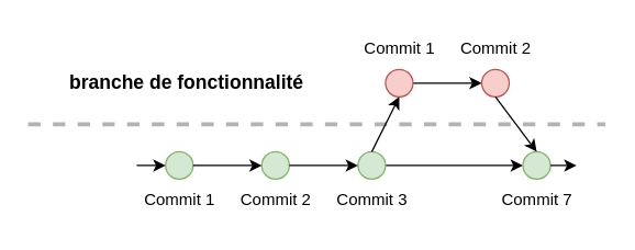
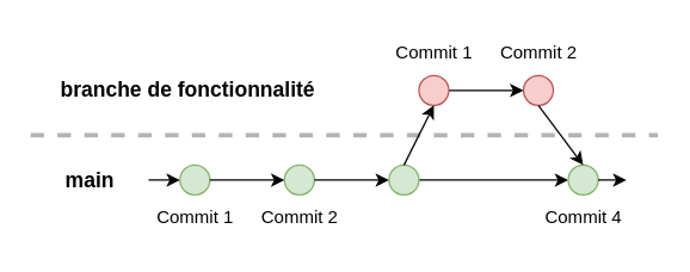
- <mxCell id="11" value="&lt;font style=&quot;font-size: 14px;&quot;&gt;&lt;b&gt;branche de fonctionnalité&lt;/b&gt;&lt;/font&gt;" style="text;html=1;align=center;verticalAlign=middle;resizable=0;points=[];autosize=1;strokeColor=none;fillColor=none;" vertex="1" parent="1"><mxGeometry x="40" y="45" width="190" height="30" as="geometry" /></mxCell>
+ <mxCell id="11" value="&lt;font style=&quot;font-size: 14px;&quot;&gt;&lt;b&gt;branche de fonctionnalité&lt;/b&gt;&lt;/font&gt;" style="text;html=1;align=center;verticalAlign=middle;resizable=0;points=[];autosize=1;strokeColor=none;fillColor=none;" vertex="1" parent="1"><mxGeometry x="30" y="45" width="190" height="30" as="geometry" /></mxCell>
+ <mxCell id="10" value="&lt;font style=&quot;font-size: 14px;&quot;&gt;&lt;b&gt;main&lt;/b&gt;&lt;/font&gt;" style="text;html=1;align=center;verticalAlign=middle;whiteSpace=wrap;rounded=0;" vertex="1" parent="1"><mxGeometry x="30" y="105" width="60" height="30" as="geometry" /></mxCell>
- <mxCell id="9" value="Commit 3" style="text;html=1;align=center;verticalAlign=middle;resizable=0;points=[];autosize=1;strokeColor=none;fillColor=none;" vertex="1" parent="1"><mxGeometry x="235" y="130" width="70" height="30" as="geometry" /></mxCell>
- <mxCell id="21" value="Commit 7" style="text;html=1;align=center;verticalAlign=middle;resizable=0;points=[];autosize=1;strokeColor=none;fillColor=none;" vertex="1" parent="1"><mxGeometry x="355" y="130" width="70" height="30" as="geometry" /></mxCell>
+ <mxCell id="21" value="Commit 4" style="text;html=1;align=center;verticalAlign=middle;resizable=0;points=[];autosize=1;strokeColor=none;fillColor=none;" vertex="1" parent="1"><mxGeometry x="355" y="130" width="70" height="30" as="geometry" /></mxCell>
